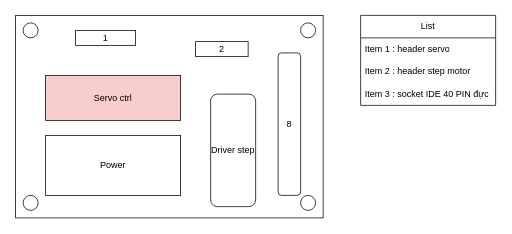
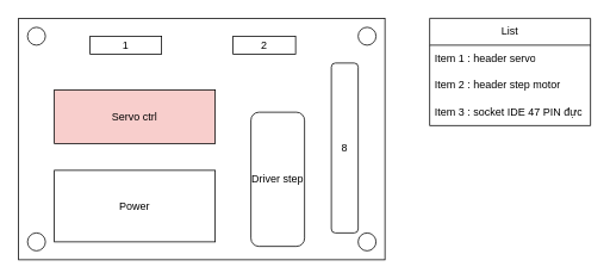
- <mxCell id="6" value="2" style="rounded=0;whiteSpace=wrap;html=1;" vertex="1" parent="1"><mxGeometry x="260" y="55" width="70" height="20" as="geometry" /></mxCell>
+ <mxCell id="6" value="2" style="rounded=0;whiteSpace=wrap;html=1;" vertex="1" parent="1"><mxGeometry x="260" y="40" width="70" height="20" as="geometry" /></mxCell>
- <mxCell id="15" value="Item 3 : socket IDE 40 PIN đực" style="text;strokeColor=none;fillColor=none;align=left;verticalAlign=middle;spacingLeft=4;spacingRight=4;overflow=hidden;points=[[0,0.5],[1,0.5]];portConstraint=eastwest;rotatable=0;whiteSpace=wrap;html=1;" vertex="1" parent="12"><mxGeometry y="90" width="180" height="30" as="geometry" /></mxCell>
+ <mxCell id="15" value="Item 3 : socket IDE 47 PIN đực" style="text;strokeColor=none;fillColor=none;align=left;verticalAlign=middle;spacingLeft=4;spacingRight=4;overflow=hidden;points=[[0,0.5],[1,0.5]];portConstraint=eastwest;rotatable=0;whiteSpace=wrap;html=1;" vertex="1" parent="12"><mxGeometry y="90" width="180" height="30" as="geometry" /></mxCell>
- <mxCell id="7" value="Power" style="rounded=0;whiteSpace=wrap;html=1;" vertex="1" parent="1"><mxGeometry x="60" y="180" width="180" height="80" as="geometry" /></mxCell>
+ <mxCell id="7" value="Power" style="rounded=0;whiteSpace=wrap;html=1;" vertex="1" parent="1"><mxGeometry x="60" y="190" width="180" height="80" as="geometry" /></mxCell>
